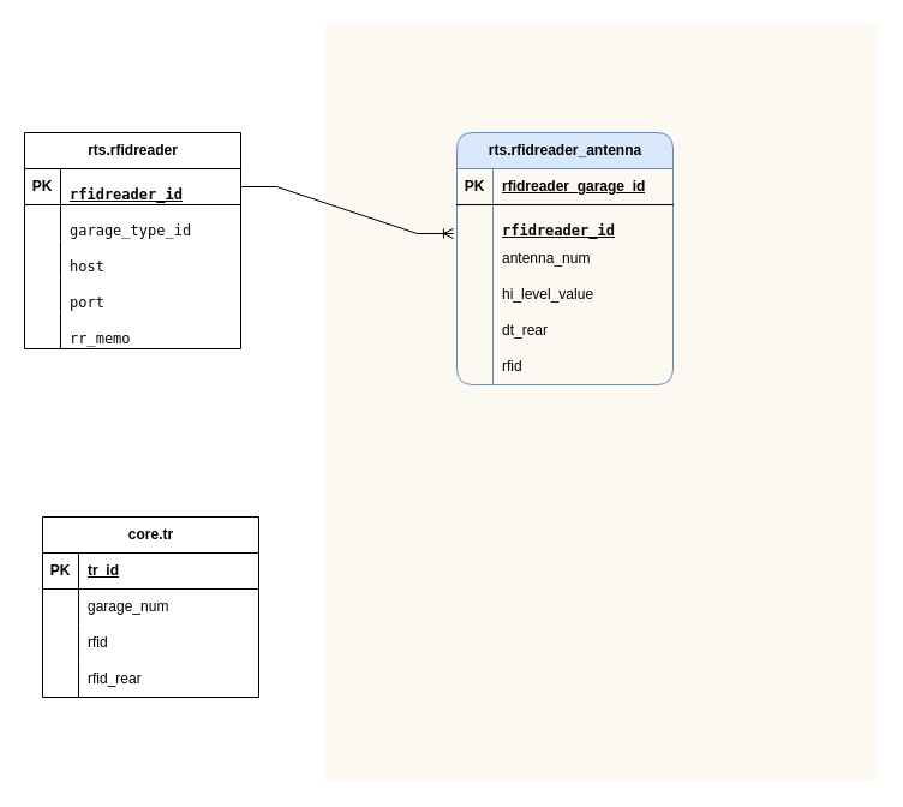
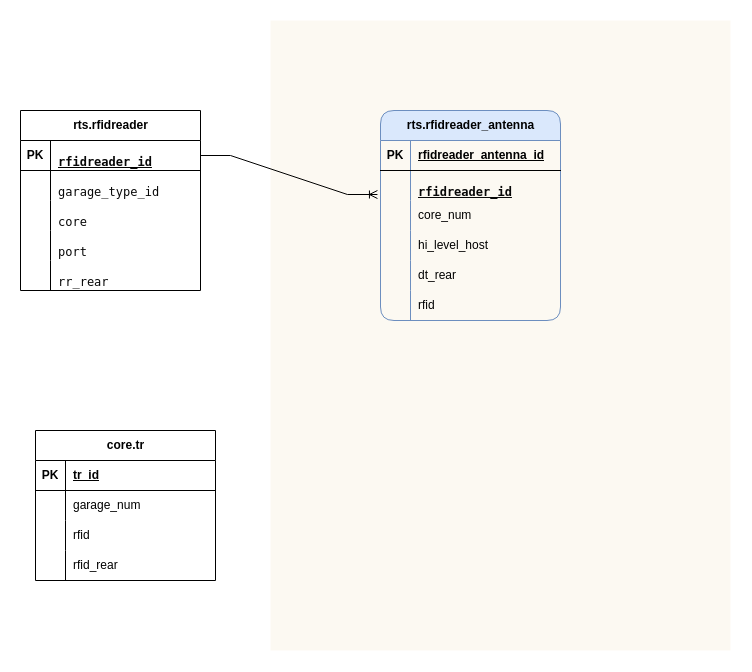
- <mxCell id="22" value="rfidreader_garage_id" style="shape=partialRectangle;connectable=0;fillColor=none;top=0;left=0;bottom=0;right=0;align=left;spacingLeft=6;fontStyle=5;overflow=hidden;whiteSpace=wrap;html=1;" vertex="1" parent="20"><mxGeometry x="30" width="150" height="30" as="geometry"><mxRectangle width="150" height="30" as="alternateBounds" /></mxGeometry></mxCell>
+ <mxCell id="22" value="rfidreader_antenna_id" style="shape=partialRectangle;connectable=0;fillColor=none;top=0;left=0;bottom=0;right=0;align=left;spacingLeft=6;fontStyle=5;overflow=hidden;whiteSpace=wrap;html=1;" vertex="1" parent="20"><mxGeometry x="30" width="150" height="30" as="geometry"><mxRectangle width="150" height="30" as="alternateBounds" /></mxGeometry></mxCell>
- <mxCell id="11" value="&lt;div style=&quot;background-color:#ffffff;color:#080808;font-family:'JetBrains Mono',monospace;font-size:11,3pt;&quot;&gt;&lt;pre&gt;host&lt;/pre&gt;&lt;/div&gt;" style="shape=partialRectangle;connectable=0;fillColor=none;top=0;left=0;bottom=0;right=0;align=left;spacingLeft=6;overflow=hidden;whiteSpace=wrap;html=1;" vertex="1" parent="9"><mxGeometry x="30" width="150" height="30" as="geometry"><mxRectangle width="150" height="30" as="alternateBounds" /></mxGeometry></mxCell>
+ <mxCell id="11" value="&lt;div style=&quot;background-color:#ffffff;color:#080808;font-family:'JetBrains Mono',monospace;font-size:11,3pt;&quot;&gt;&lt;pre&gt;core&lt;/pre&gt;&lt;/div&gt;" style="shape=partialRectangle;connectable=0;fillColor=none;top=0;left=0;bottom=0;right=0;align=left;spacingLeft=6;overflow=hidden;whiteSpace=wrap;html=1;" vertex="1" parent="9"><mxGeometry x="30" width="150" height="30" as="geometry"><mxRectangle width="150" height="30" as="alternateBounds" /></mxGeometry></mxCell>
- <mxCell id="28" value="antenna_num" style="shape=partialRectangle;connectable=0;fillColor=none;top=0;left=0;bottom=0;right=0;align=left;spacingLeft=6;overflow=hidden;whiteSpace=wrap;html=1;" vertex="1" parent="26"><mxGeometry x="30" width="150" height="30" as="geometry"><mxRectangle width="150" height="30" as="alternateBounds" /></mxGeometry></mxCell>
+ <mxCell id="28" value="core_num" style="shape=partialRectangle;connectable=0;fillColor=none;top=0;left=0;bottom=0;right=0;align=left;spacingLeft=6;overflow=hidden;whiteSpace=wrap;html=1;" vertex="1" parent="26"><mxGeometry x="30" width="150" height="30" as="geometry"><mxRectangle width="150" height="30" as="alternateBounds" /></mxGeometry></mxCell>
- <mxCell id="31" value="hi_level_value" style="shape=partialRectangle;connectable=0;fillColor=none;top=0;left=0;bottom=0;right=0;align=left;spacingLeft=6;overflow=hidden;whiteSpace=wrap;html=1;" vertex="1" parent="29"><mxGeometry x="30" width="150" height="30" as="geometry"><mxRectangle width="150" height="30" as="alternateBounds" /></mxGeometry></mxCell>
+ <mxCell id="31" value="hi_level_host" style="shape=partialRectangle;connectable=0;fillColor=none;top=0;left=0;bottom=0;right=0;align=left;spacingLeft=6;overflow=hidden;whiteSpace=wrap;html=1;" vertex="1" parent="29"><mxGeometry x="30" width="150" height="30" as="geometry"><mxRectangle width="150" height="30" as="alternateBounds" /></mxGeometry></mxCell>
- <mxCell id="17" value="&lt;div style=&quot;background-color:#ffffff;color:#080808;font-family:'JetBrains Mono',monospace;font-size:11,3pt;&quot;&gt;&lt;pre&gt;rr_memo&lt;/pre&gt;&lt;/div&gt;" style="shape=partialRectangle;connectable=0;fillColor=none;top=0;left=0;bottom=0;right=0;align=left;spacingLeft=6;overflow=hidden;whiteSpace=wrap;html=1;" vertex="1" parent="15"><mxGeometry x="30" width="150" height="30" as="geometry"><mxRectangle width="150" height="30" as="alternateBounds" /></mxGeometry></mxCell>
+ <mxCell id="17" value="&lt;div style=&quot;background-color:#ffffff;color:#080808;font-family:'JetBrains Mono',monospace;font-size:11,3pt;&quot;&gt;&lt;pre&gt;rr_rear&lt;/pre&gt;&lt;/div&gt;" style="shape=partialRectangle;connectable=0;fillColor=none;top=0;left=0;bottom=0;right=0;align=left;spacingLeft=6;overflow=hidden;whiteSpace=wrap;html=1;" vertex="1" parent="15"><mxGeometry x="30" width="150" height="30" as="geometry"><mxRectangle width="150" height="30" as="alternateBounds" /></mxGeometry></mxCell>
